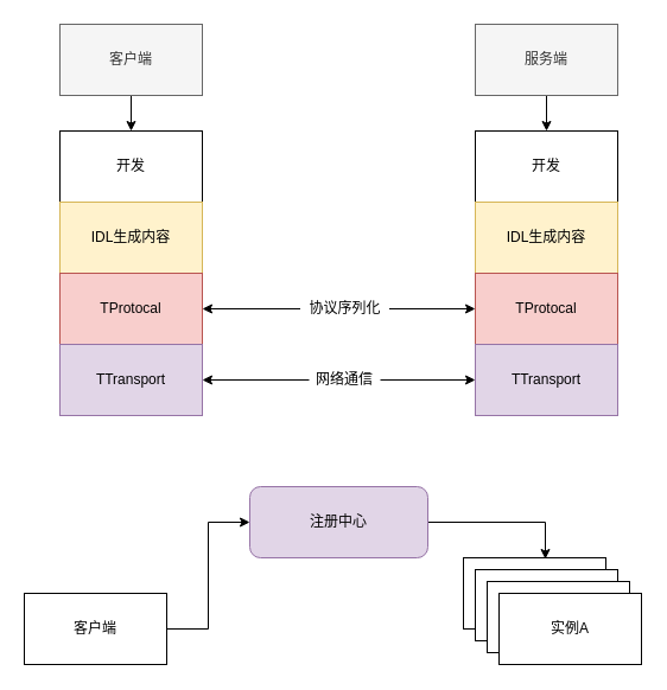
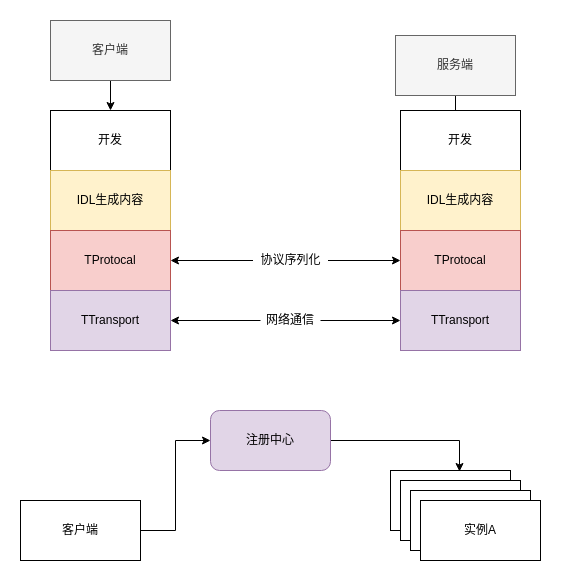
- <mxCell id="5" value="服务端" style="rounded=0;whiteSpace=wrap;html=1;fillColor=#f5f5f5;fontColor=#333333;strokeColor=#666666;" parent="1" vertex="1"><mxGeometry x="400" y="20" width="120" height="60" as="geometry" /></mxCell>
+ <mxCell id="5" value="服务端" style="rounded=0;whiteSpace=wrap;html=1;fillColor=#f5f5f5;fontColor=#333333;strokeColor=#666666;" parent="1" vertex="1"><mxGeometry x="395" y="35" width="120" height="60" as="geometry" /></mxCell>
- <mxCell id="27" value="注册中心" style="rounded=1;whiteSpace=wrap;html=1;fillColor=#e1d5e7;strokeColor=#9673a6;" vertex="1" parent="1"><mxGeometry x="210" y="410" width="150" height="60" as="geometry" /></mxCell>
+ <mxCell id="27" value="注册中心" style="rounded=1;whiteSpace=wrap;html=1;fillColor=#e1d5e7;strokeColor=#9673a6;" vertex="1" parent="1"><mxGeometry x="210" y="410" width="120" height="60" as="geometry" /></mxCell>
